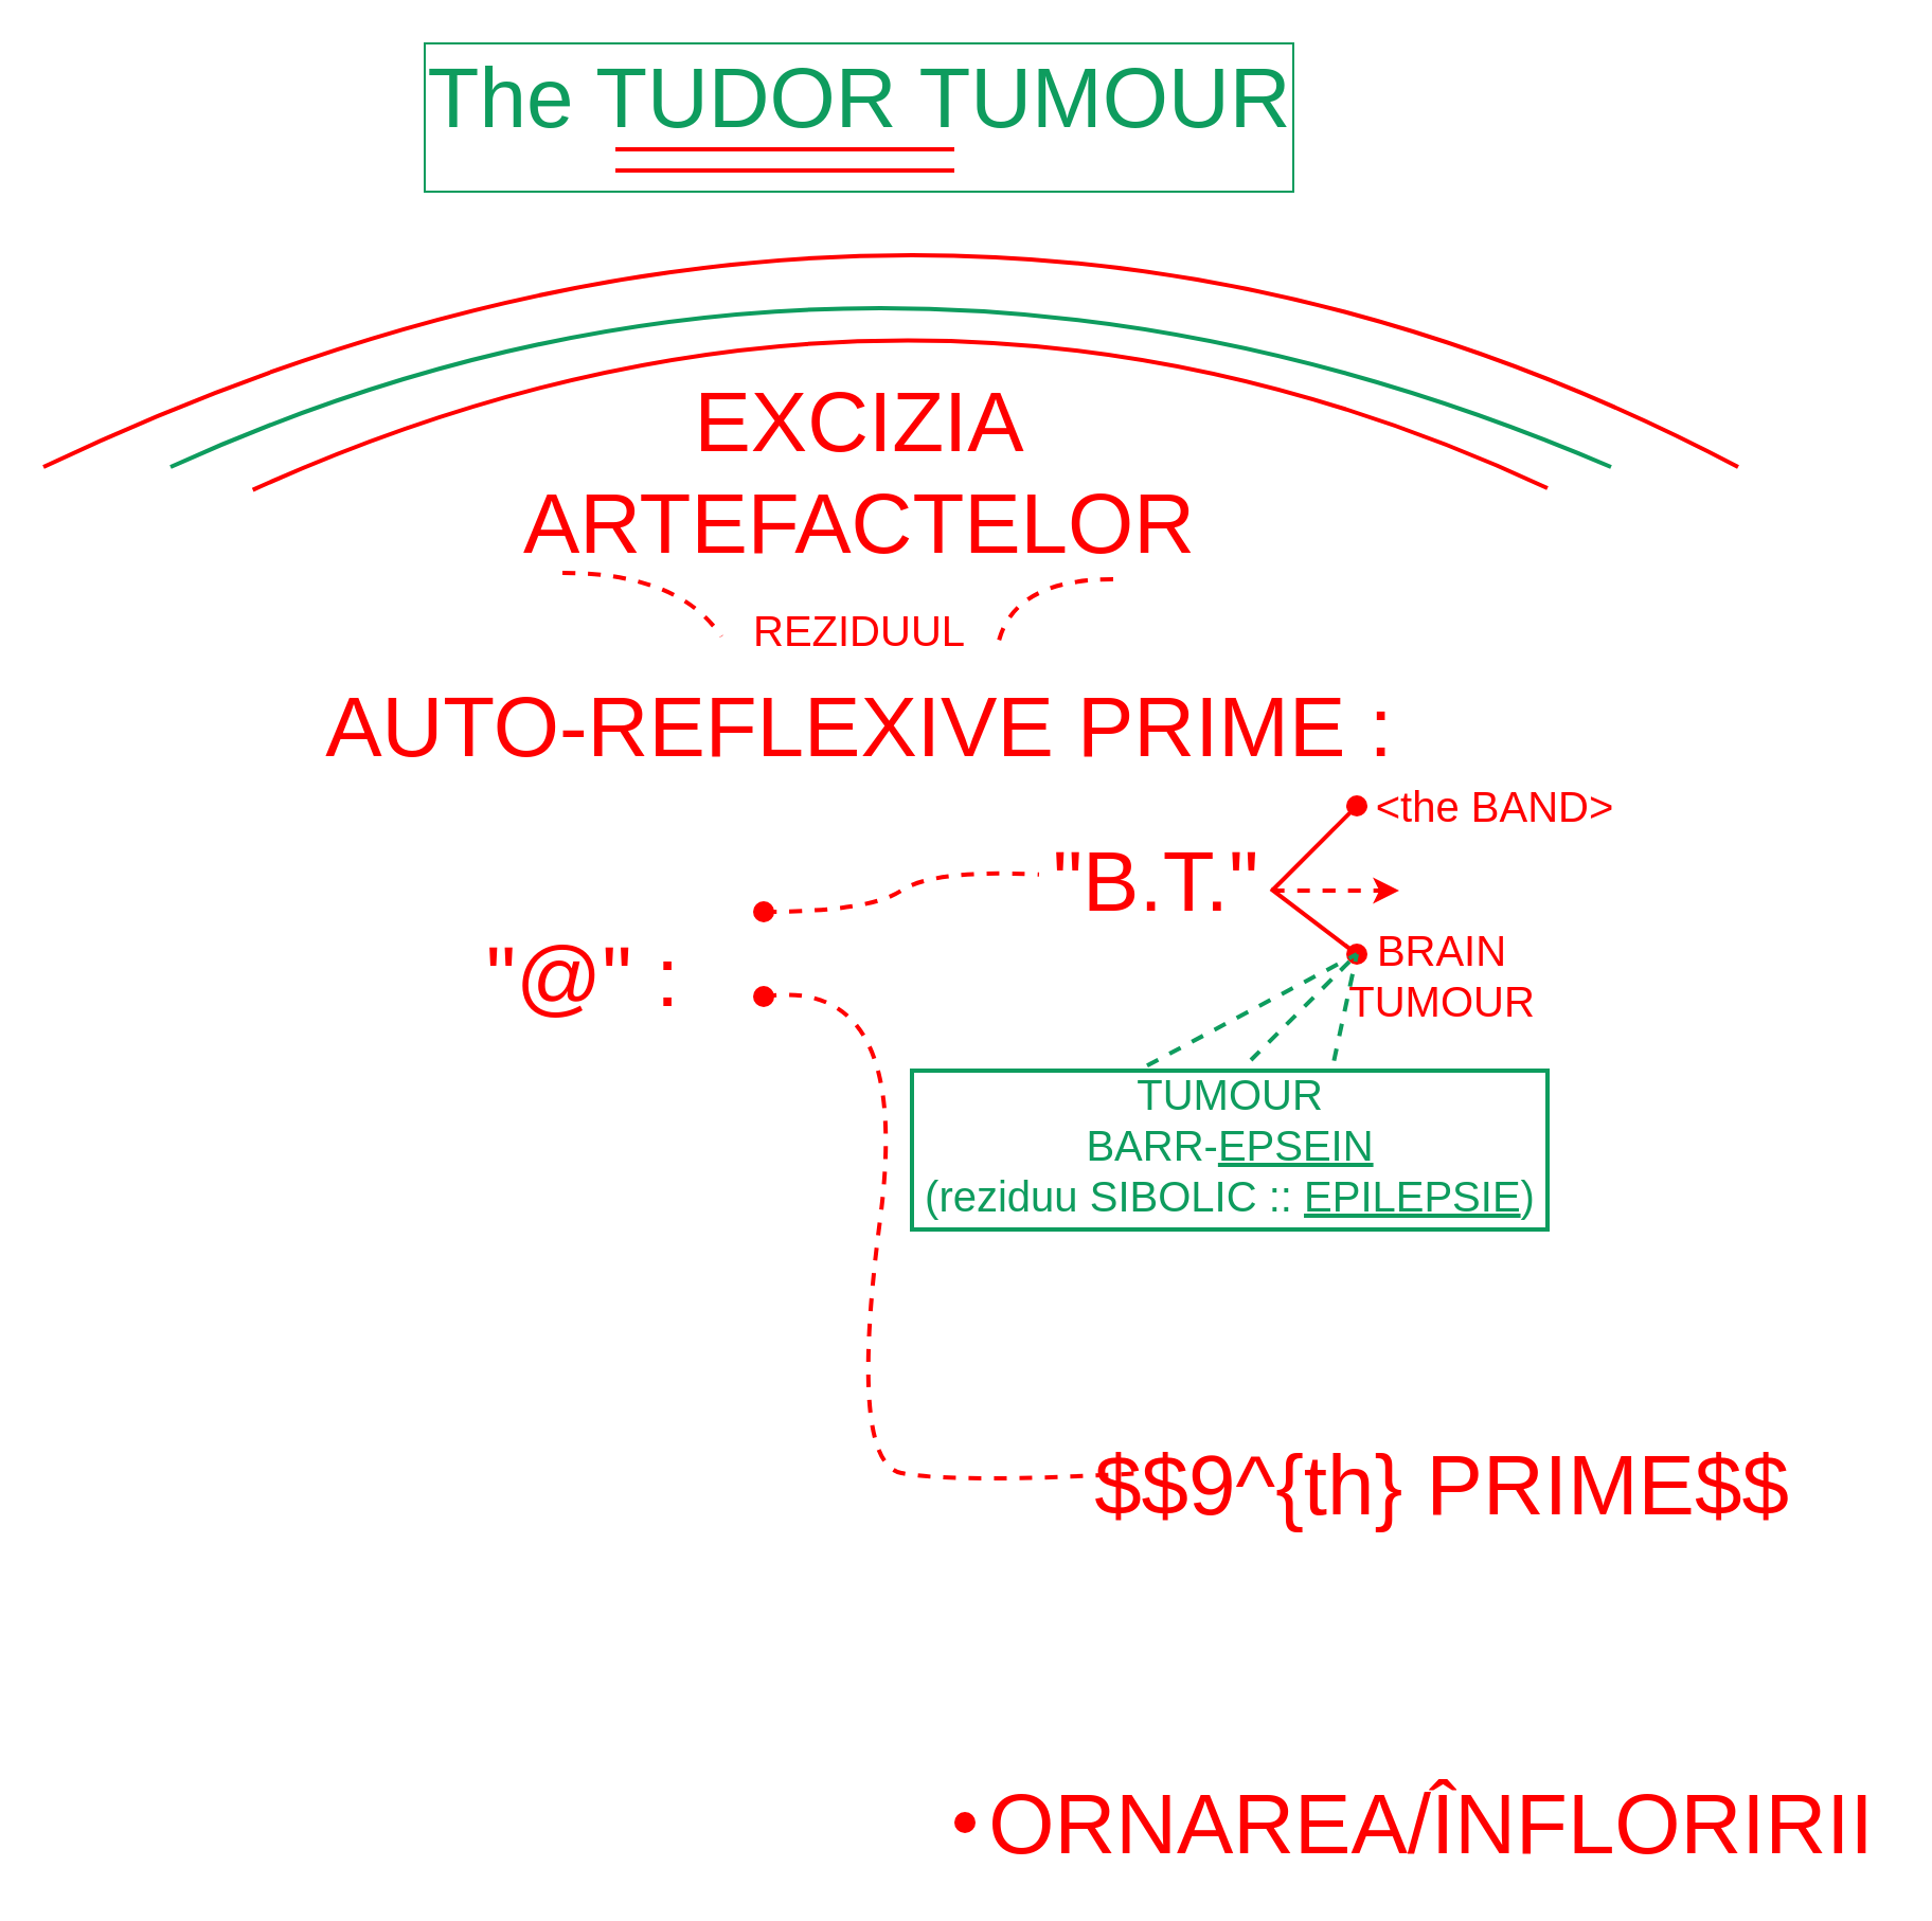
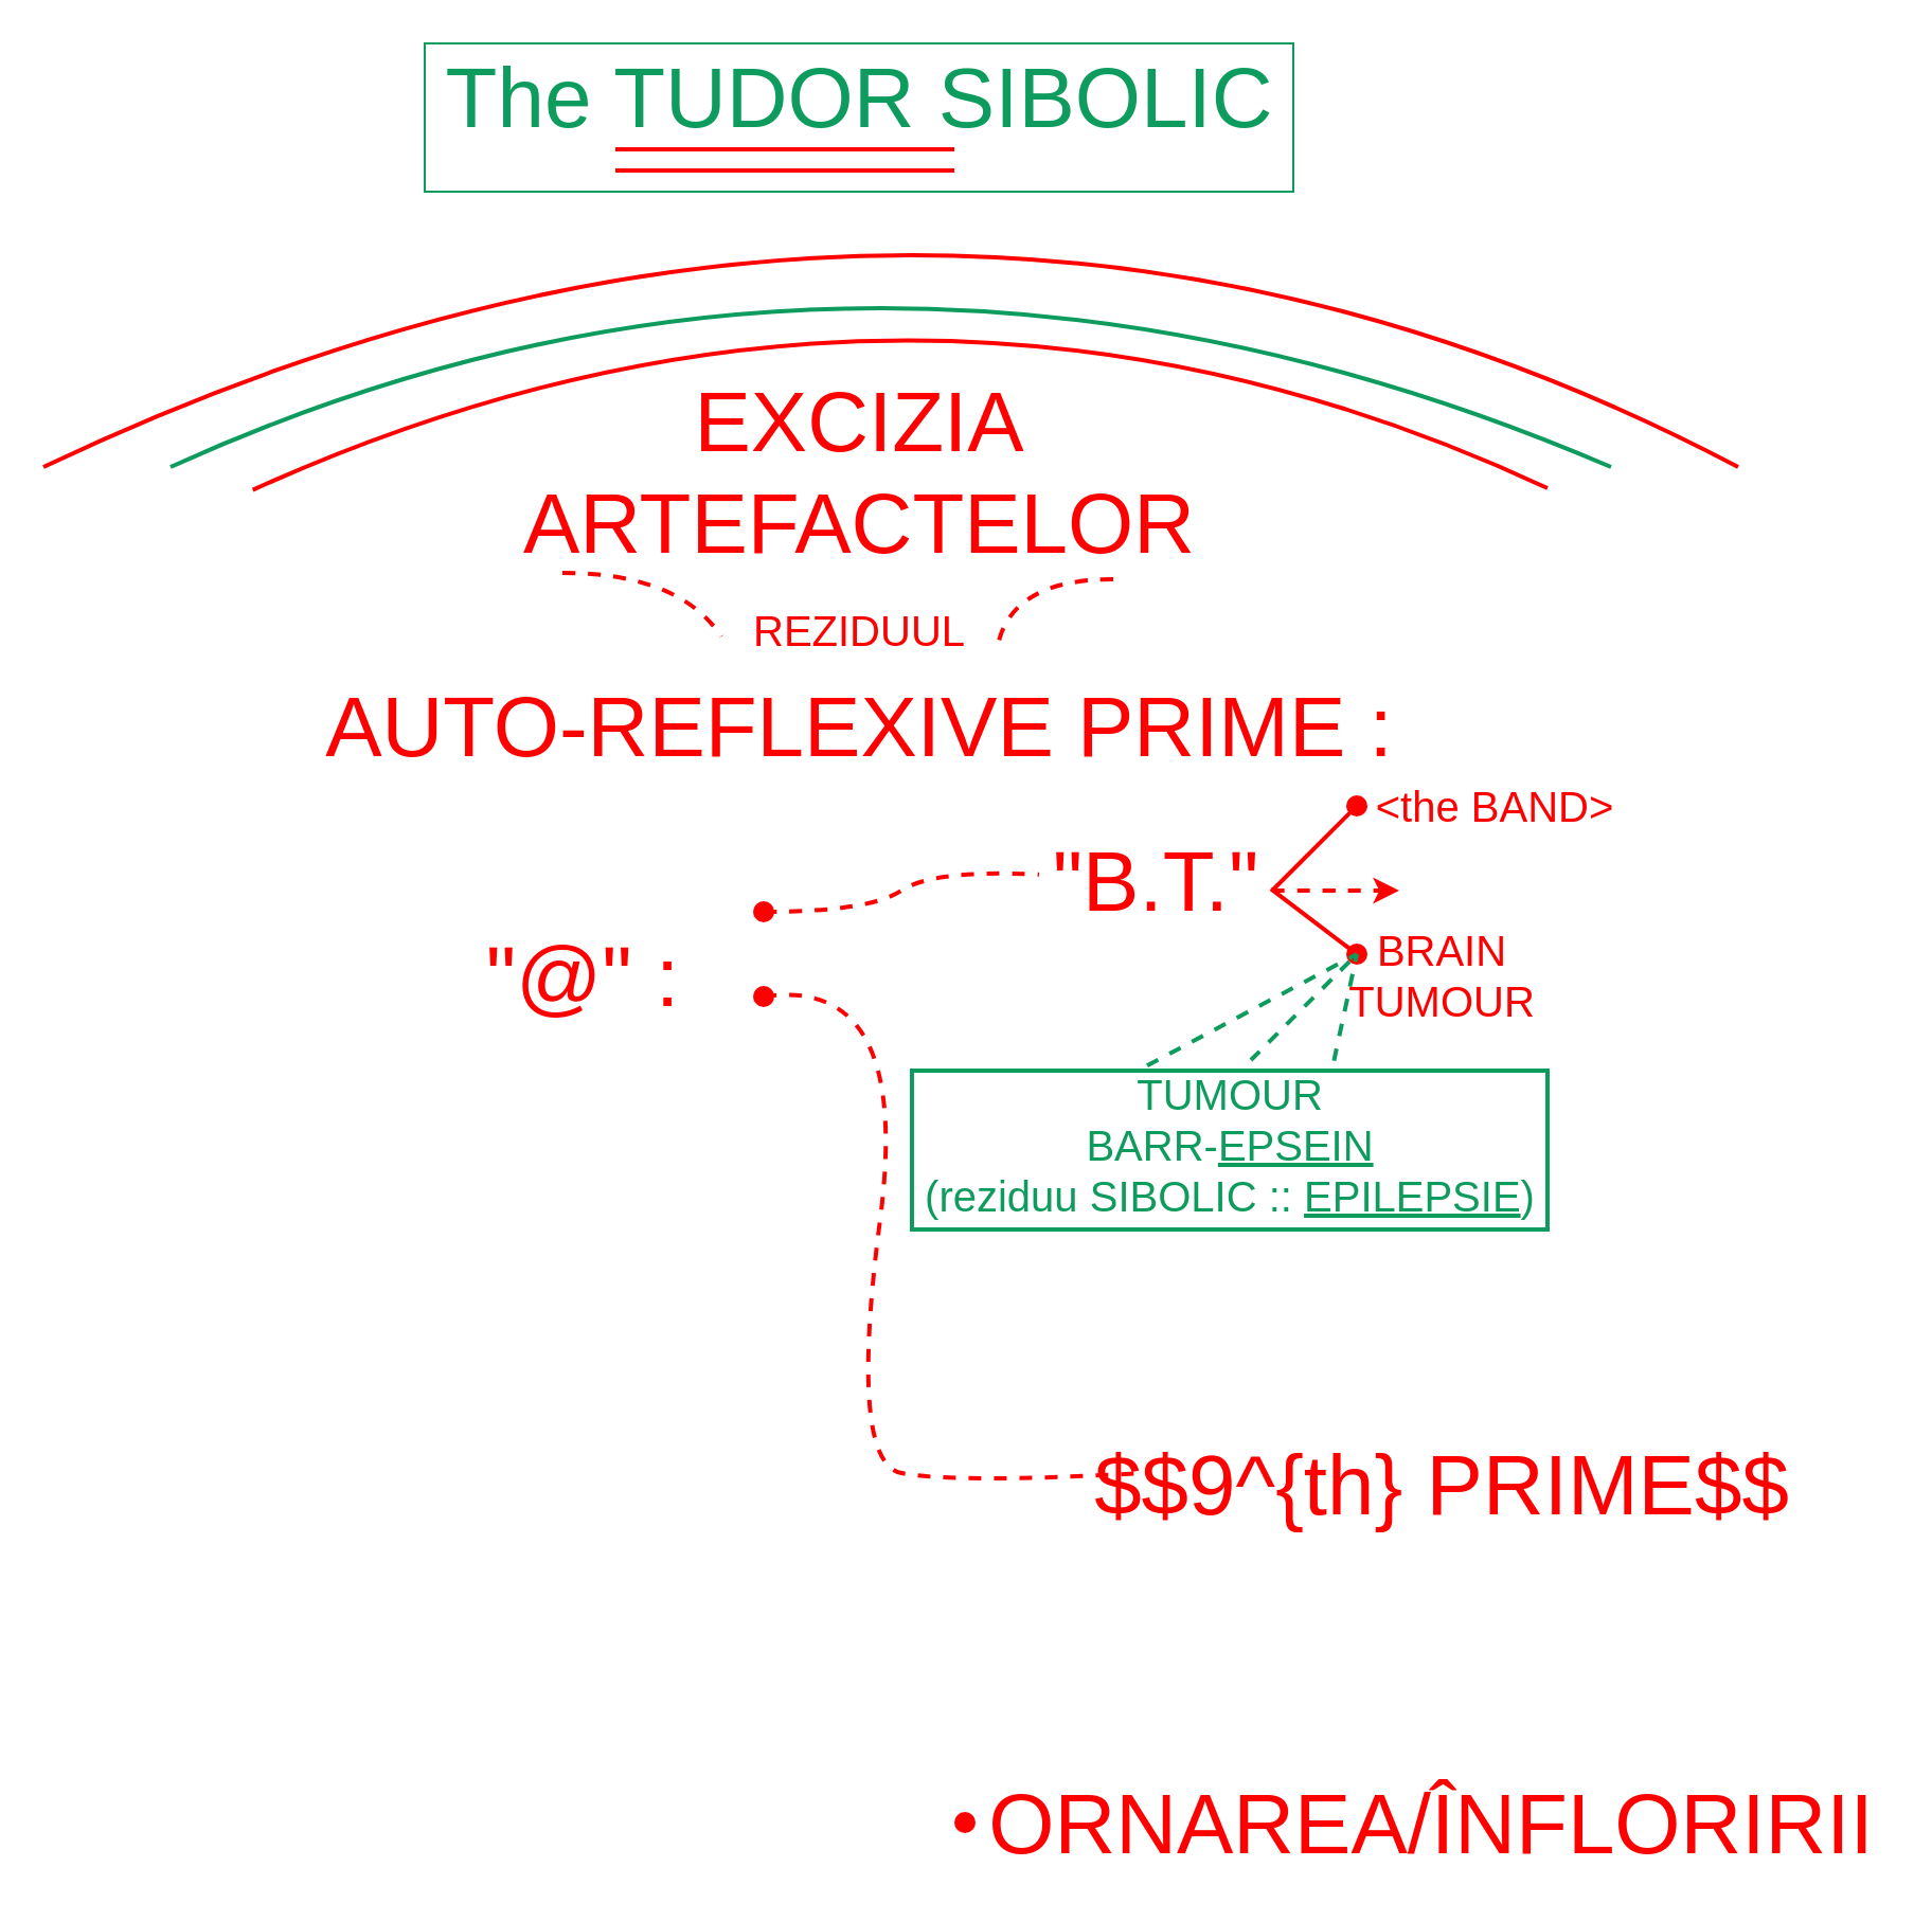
- <mxCell id="2" value="&lt;font color=&quot;#0e9c5e&quot;&gt;&lt;span style=&quot;font-size: 40px&quot;&gt;The TUDOR TUMOUR&lt;/span&gt;&lt;/font&gt;" style="text;html=1;align=center;verticalAlign=middle;resizable=0;points=[];autosize=1;strokeColor=none;fillColor=none;" vertex="1" parent="1"><mxGeometry x="195" y="30" width="420" height="30" as="geometry" /></mxCell>
+ <mxCell id="2" value="&lt;font color=&quot;#0e9c5e&quot;&gt;&lt;span style=&quot;font-size: 40px&quot;&gt;The TUDOR SIBOLIC&lt;/span&gt;&lt;/font&gt;" style="text;html=1;align=center;verticalAlign=middle;resizable=0;points=[];autosize=1;strokeColor=none;fillColor=none;" vertex="1" parent="1"><mxGeometry x="195" y="30" width="420" height="30" as="geometry" /></mxCell>
